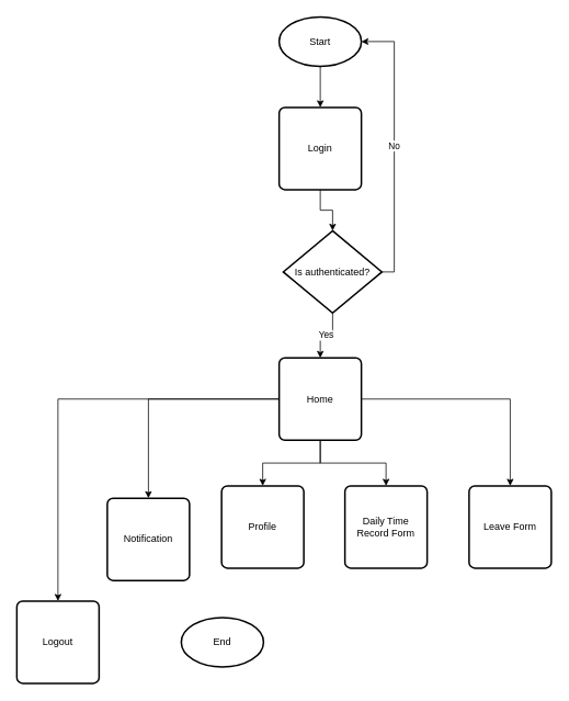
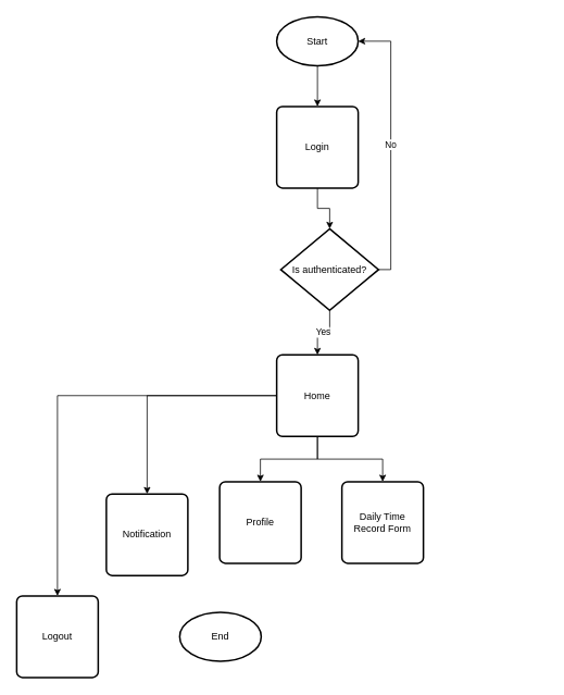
- <mxCell id="12" style="edgeStyle=orthogonalEdgeStyle;rounded=0;orthogonalLoop=1;jettySize=auto;html=1;" edge="1" parent="1" source="14" target="17"><mxGeometry relative="1" as="geometry" /></mxCell>
- <mxCell id="17" value="Leave Form" style="rounded=1;whiteSpace=wrap;html=1;absoluteArcSize=1;arcSize=14;strokeWidth=2;" vertex="1" parent="1"><mxGeometry x="570" y="590" width="100" height="100" as="geometry" /></mxCell>
